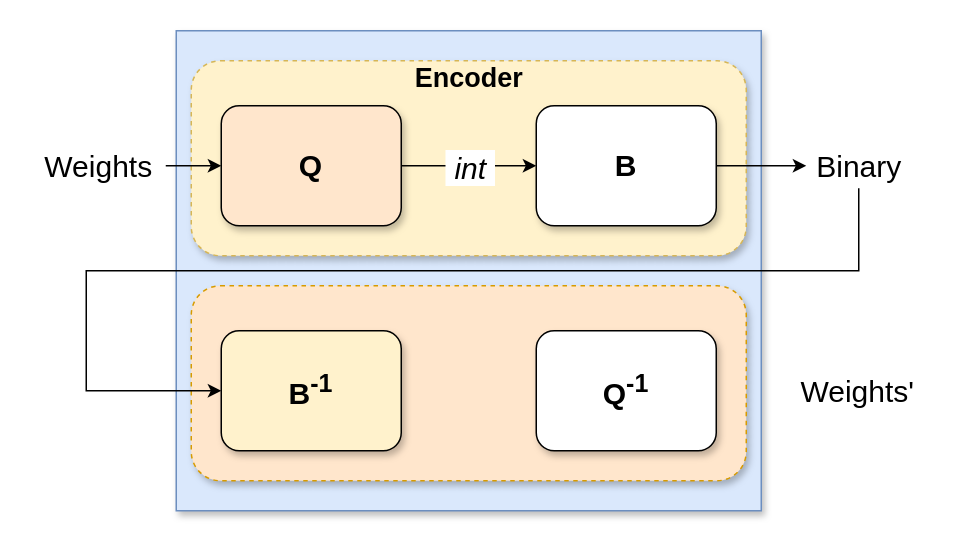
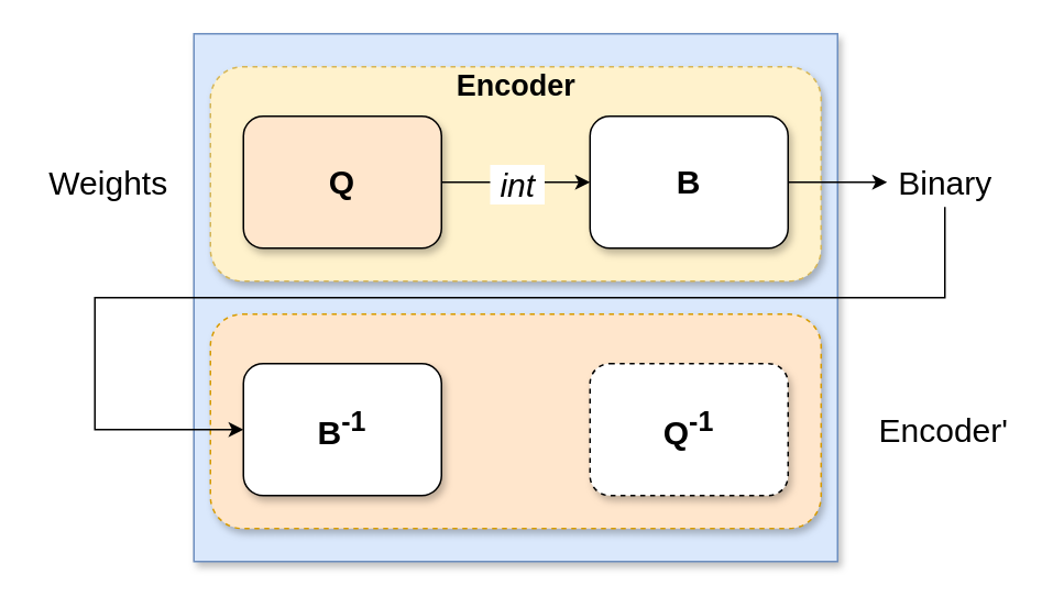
- <mxCell id="11" style="edgeStyle=orthogonalEdgeStyle;rounded=0;orthogonalLoop=1;jettySize=auto;html=1;fontSize=20;" edge="1" parent="1" source="12" target="8"><mxGeometry relative="1" as="geometry" /></mxCell>
- <mxCell id="15" value="&lt;font style=&quot;font-size: 20px;&quot;&gt;&lt;b&gt;B&lt;sup&gt;-1&lt;/sup&gt;&lt;/b&gt;&lt;/font&gt;" style="rounded=1;whiteSpace=wrap;html=1;fontSize=18;shadow=1;fillColor=#fff2cc;" vertex="1" parent="1"><mxGeometry x="147" y="220" width="120" height="80" as="geometry" /></mxCell>
+ <mxCell id="15" value="&lt;font style=&quot;font-size: 20px;&quot;&gt;&lt;b&gt;B&lt;sup&gt;-1&lt;/sup&gt;&lt;/b&gt;&lt;/font&gt;" style="rounded=1;whiteSpace=wrap;html=1;fontSize=18;shadow=1;" vertex="1" parent="1"><mxGeometry x="147" y="220" width="120" height="80" as="geometry" /></mxCell>
- <mxCell id="16" value="&lt;span style=&quot;font-size: 20px;&quot;&gt;&lt;b&gt;Q&lt;sup&gt;-1&lt;/sup&gt;&lt;/b&gt;&lt;/span&gt;" style="rounded=1;whiteSpace=wrap;html=1;fontSize=18;shadow=1;" vertex="1" parent="1"><mxGeometry x="357" y="220" width="120" height="80" as="geometry" /></mxCell>
+ <mxCell id="16" value="&lt;span style=&quot;font-size: 20px;&quot;&gt;&lt;b&gt;Q&lt;sup&gt;-1&lt;/sup&gt;&lt;/b&gt;&lt;/span&gt;" style="rounded=1;whiteSpace=wrap;html=1;fontSize=18;shadow=1;dashed=1;" vertex="1" parent="1"><mxGeometry x="357" y="220" width="120" height="80" as="geometry" /></mxCell>
- <mxCell id="17" value="Weights'" style="text;html=1;align=center;verticalAlign=middle;resizable=0;points=[];autosize=1;strokeColor=none;fillColor=none;fontSize=20;" vertex="1" parent="1"><mxGeometry x="526" y="245" width="90" height="30" as="geometry" /></mxCell>
+ <mxCell id="17" value="Encoder'" style="text;html=1;align=center;verticalAlign=middle;resizable=0;points=[];autosize=1;strokeColor=none;fillColor=none;fontSize=20;" vertex="1" parent="1"><mxGeometry x="526" y="245" width="90" height="30" as="geometry" /></mxCell>
